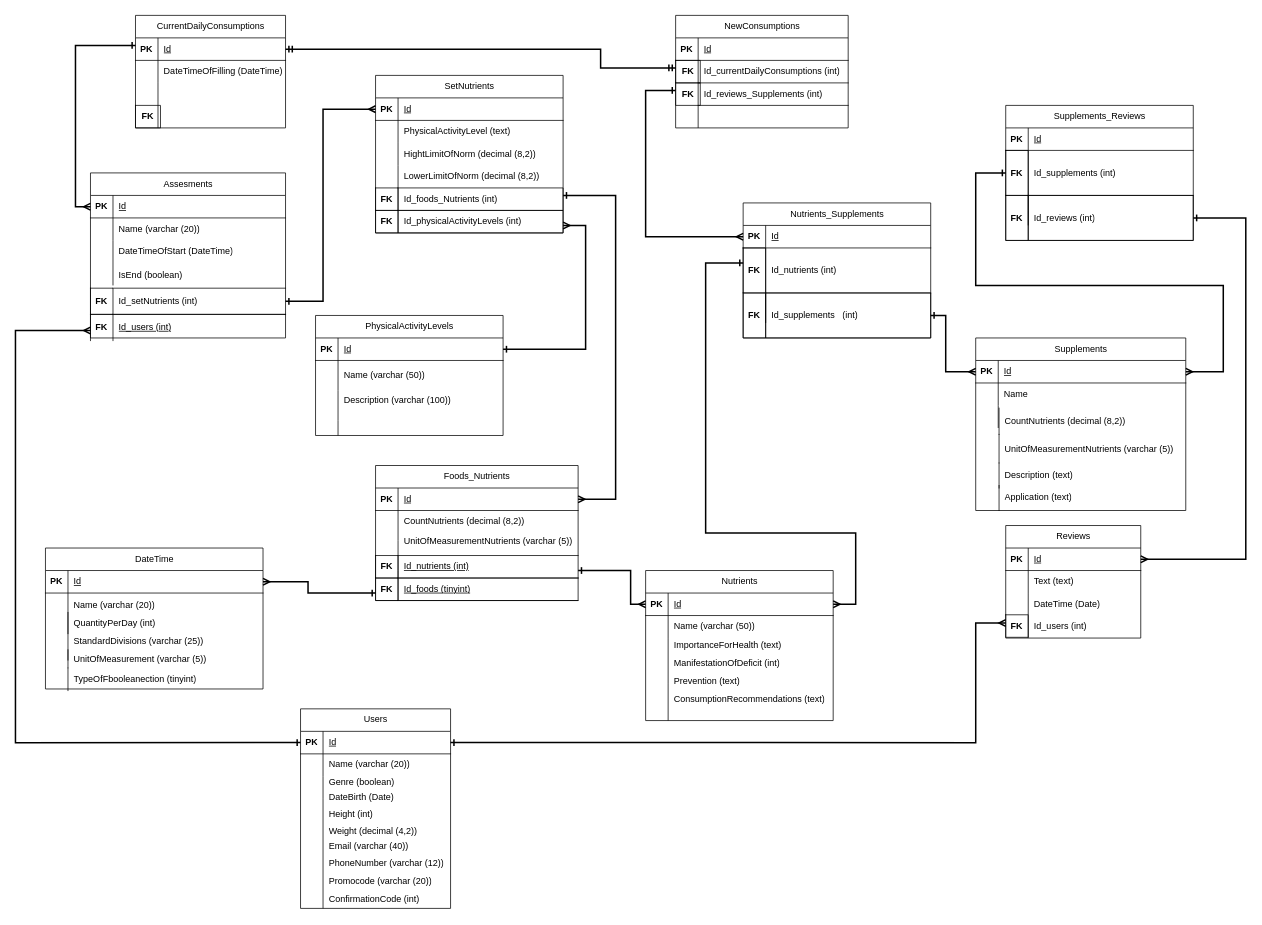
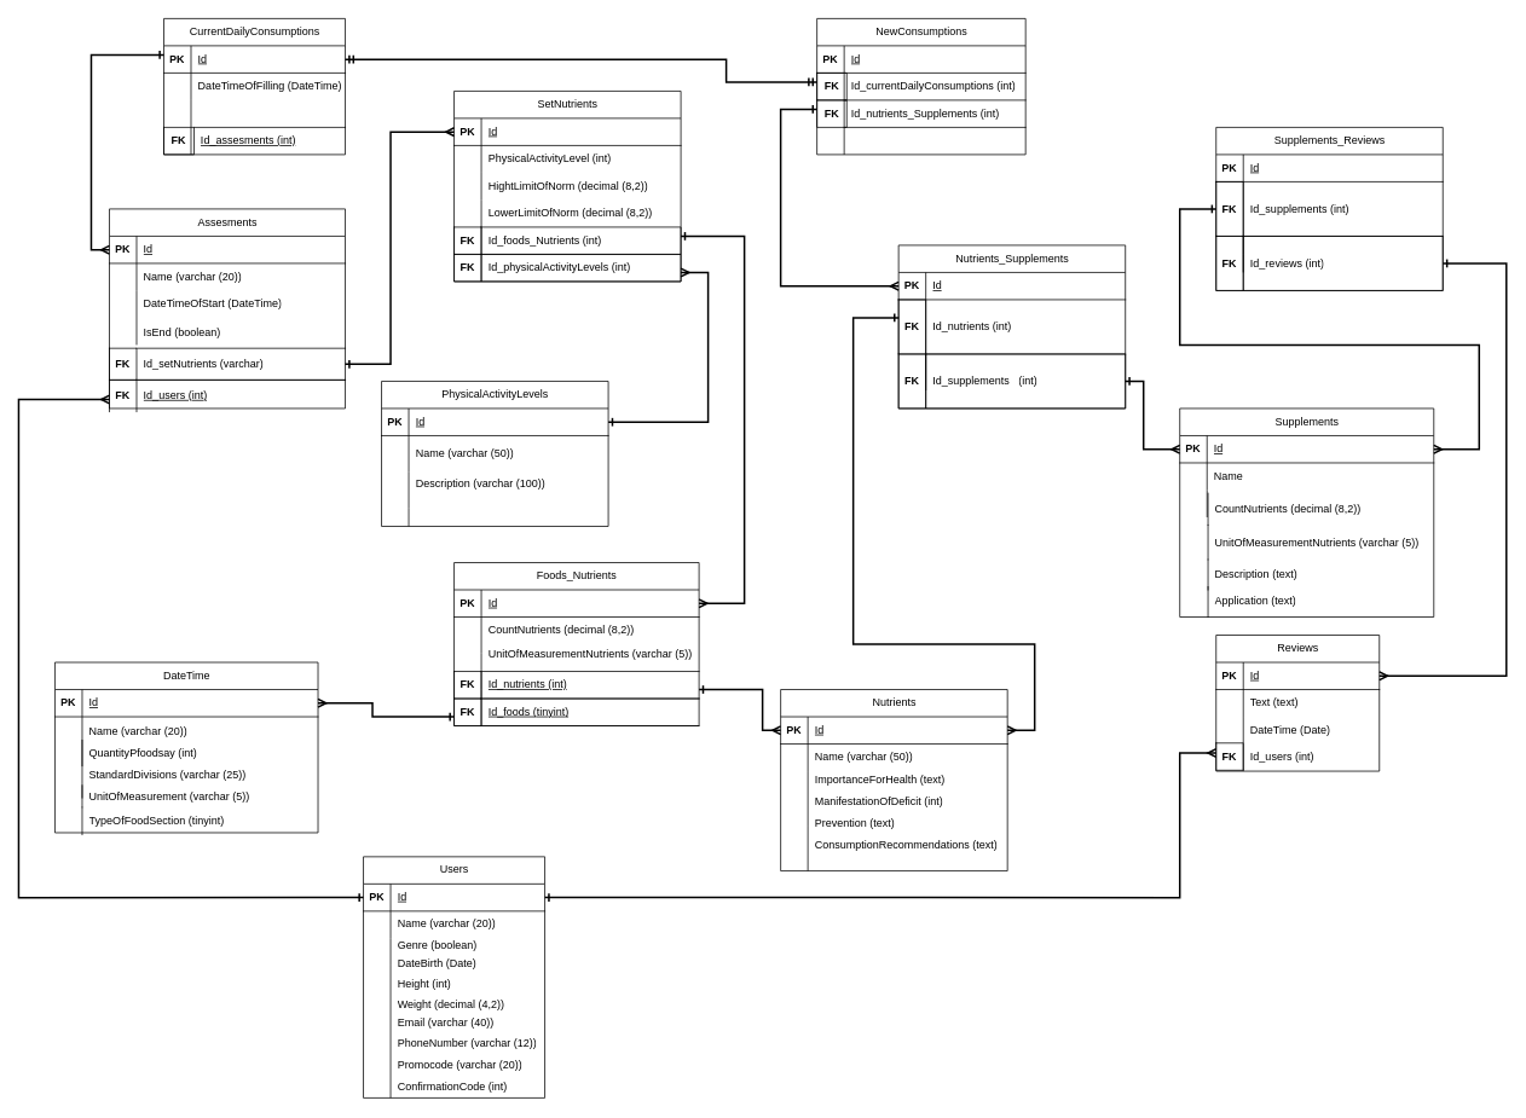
- <mxCell id="238" value="Id_reviews_Supplements (int)" style="shape=partialRectangle;connectable=0;fillColor=none;top=0;left=0;bottom=1;right=0;align=left;spacingLeft=6;overflow=hidden;whiteSpace=wrap;html=1;" parent="236" vertex="1"><mxGeometry x="30" width="200.0" height="30" as="geometry"><mxRectangle width="200.0" height="30" as="alternateBounds" /></mxGeometry></mxCell>
+ <mxCell id="238" value="Id_nutrients_Supplements (int)" style="shape=partialRectangle;connectable=0;fillColor=none;top=0;left=0;bottom=1;right=0;align=left;spacingLeft=6;overflow=hidden;whiteSpace=wrap;html=1;" parent="236" vertex="1"><mxGeometry x="30" width="200.0" height="30" as="geometry"><mxRectangle width="200.0" height="30" as="alternateBounds" /></mxGeometry></mxCell>
+ <mxCell id="106" value="&lt;span style=&quot;font-weight: 400;&quot;&gt;Id_assesments (int)&lt;/span&gt;" style="shape=partialRectangle;connectable=0;fillColor=none;top=1;left=0;bottom=0;right=0;align=left;spacingLeft=6;fontStyle=5;overflow=hidden;whiteSpace=wrap;html=1;" parent="104" vertex="1"><mxGeometry x="33.333" width="166.667" height="30" as="geometry"><mxRectangle width="230" height="30" as="alternateBounds" /></mxGeometry></mxCell>
- <mxCell id="173" value="PhysicalActivityLevel (text)" style="shape=partialRectangle;connectable=0;fillColor=none;top=0;left=0;bottom=0;right=0;align=left;spacingLeft=6;overflow=hidden;whiteSpace=wrap;html=1;" vertex="1" parent="171"><mxGeometry x="30" width="220" height="30" as="geometry"><mxRectangle width="220" height="30" as="alternateBounds" /></mxGeometry></mxCell>
+ <mxCell id="173" value="PhysicalActivityLevel (int)" style="shape=partialRectangle;connectable=0;fillColor=none;top=0;left=0;bottom=0;right=0;align=left;spacingLeft=6;overflow=hidden;whiteSpace=wrap;html=1;" vertex="1" parent="171"><mxGeometry x="30" width="220" height="30" as="geometry"><mxRectangle width="220" height="30" as="alternateBounds" /></mxGeometry></mxCell>
- <mxCell id="124" value="&lt;span style=&quot;font-weight: 400; text-align: center;&quot;&gt;Id_setNutrients (int)&lt;/span&gt;" style="shape=partialRectangle;connectable=1;fillColor=none;top=1;left=0;bottom=1;right=0;align=left;spacingLeft=6;fontStyle=1;overflow=hidden;whiteSpace=wrap;html=1;allowArrows=1;pointerEvents=1;deletable=1;cloneable=1;rotatable=1;resizable=1;movable=1;editable=1;locked=0;strokeColor=default;" parent="123" vertex="1"><mxGeometry x="30" width="230" height="34.921" as="geometry"><mxRectangle width="230" height="30" as="alternateBounds" /></mxGeometry></mxCell>
+ <mxCell id="124" value="&lt;span style=&quot;font-weight: 400; text-align: center;&quot;&gt;Id_setNutrients (varchar)&lt;/span&gt;" style="shape=partialRectangle;connectable=1;fillColor=none;top=1;left=0;bottom=1;right=0;align=left;spacingLeft=6;fontStyle=1;overflow=hidden;whiteSpace=wrap;html=1;allowArrows=1;pointerEvents=1;deletable=1;cloneable=1;rotatable=1;resizable=1;movable=1;editable=1;locked=0;strokeColor=default;" parent="123" vertex="1"><mxGeometry x="30" width="230" height="34.921" as="geometry"><mxRectangle width="230" height="30" as="alternateBounds" /></mxGeometry></mxCell>
- <mxCell id="55" value="&lt;span style=&quot;white-space-collapse: preserve;&quot; data-src-align=&quot;0:10&quot; class=&quot;aNeGP0gI0B9AV8JaHPyH&quot;&gt;QuantityP&lt;/span&gt;&lt;span style=&quot;white-space-collapse: preserve;&quot; data-src-align=&quot;11:7&quot; class=&quot;aNeGP0gI0B9AV8JaHPyH&quot;&gt;erD&lt;/span&gt;&lt;span style=&quot;white-space-collapse: preserve;&quot; data-src-align=&quot;19:4&quot; class=&quot;aNeGP0gI0B9AV8JaHPyH&quot;&gt;ay (int)&lt;/span&gt;" style="shape=partialRectangle;connectable=0;fillColor=none;top=0;left=1;bottom=0;right=0;align=left;spacingLeft=6;overflow=hidden;whiteSpace=wrap;html=1;" parent="45" vertex="1"><mxGeometry x="30" y="85.904" width="240" height="28.193" as="geometry"><mxRectangle width="230" height="30" as="alternateBounds" /></mxGeometry></mxCell>
+ <mxCell id="55" value="&lt;span style=&quot;white-space-collapse: preserve;&quot; data-src-align=&quot;0:10&quot; class=&quot;aNeGP0gI0B9AV8JaHPyH&quot;&gt;QuantityP&lt;/span&gt;&lt;span style=&quot;white-space-collapse: preserve;&quot; data-src-align=&quot;11:7&quot; class=&quot;aNeGP0gI0B9AV8JaHPyH&quot;&gt;foods&lt;/span&gt;&lt;span style=&quot;white-space-collapse: preserve;&quot; data-src-align=&quot;19:4&quot; class=&quot;aNeGP0gI0B9AV8JaHPyH&quot;&gt;ay (int)&lt;/span&gt;" style="shape=partialRectangle;connectable=0;fillColor=none;top=0;left=1;bottom=0;right=0;align=left;spacingLeft=6;overflow=hidden;whiteSpace=wrap;html=1;" parent="45" vertex="1"><mxGeometry x="30" y="85.904" width="240" height="28.193" as="geometry"><mxRectangle width="230" height="30" as="alternateBounds" /></mxGeometry></mxCell>
- <mxCell id="54" value="&lt;span style=&quot;white-space-collapse: preserve;&quot; data-src-align=&quot;0:3&quot; class=&quot;aNeGP0gI0B9AV8JaHPyH&quot;&gt;TypeO&lt;/span&gt;&lt;span style=&quot;white-space-collapse: preserve;&quot;&gt;fF&lt;/span&gt;&lt;span style=&quot;white-space-collapse: preserve;&quot; data-src-align=&quot;12:3&quot; class=&quot;aNeGP0gI0B9AV8JaHPyH&quot;&gt;boolean&lt;/span&gt;&lt;span style=&quot;white-space-collapse: preserve;&quot; data-src-align=&quot;4:7&quot; class=&quot;aNeGP0gI0B9AV8JaHPyH&quot;&gt;ection &lt;/span&gt;&lt;span style=&quot;white-space-collapse: preserve;&quot;&gt;(tinyint)&lt;/span&gt;" style="shape=partialRectangle;connectable=0;fillColor=none;top=0;left=1;bottom=0;right=0;align=left;spacingLeft=6;overflow=hidden;whiteSpace=wrap;html=1;" parent="45" vertex="1"><mxGeometry x="30" y="160" width="260" height="30" as="geometry"><mxRectangle width="230" height="30" as="alternateBounds" /></mxGeometry></mxCell>
+ <mxCell id="54" value="&lt;span style=&quot;white-space-collapse: preserve;&quot; data-src-align=&quot;0:3&quot; class=&quot;aNeGP0gI0B9AV8JaHPyH&quot;&gt;TypeO&lt;/span&gt;&lt;span style=&quot;white-space-collapse: preserve;&quot;&gt;fF&lt;/span&gt;&lt;span style=&quot;white-space-collapse: preserve;&quot; data-src-align=&quot;12:3&quot; class=&quot;aNeGP0gI0B9AV8JaHPyH&quot;&gt;oodS&lt;/span&gt;&lt;span style=&quot;white-space-collapse: preserve;&quot; data-src-align=&quot;4:7&quot; class=&quot;aNeGP0gI0B9AV8JaHPyH&quot;&gt;ection &lt;/span&gt;&lt;span style=&quot;white-space-collapse: preserve;&quot;&gt;(tinyint)&lt;/span&gt;" style="shape=partialRectangle;connectable=0;fillColor=none;top=0;left=1;bottom=0;right=0;align=left;spacingLeft=6;overflow=hidden;whiteSpace=wrap;html=1;" parent="45" vertex="1"><mxGeometry x="30" y="160" width="260" height="30" as="geometry"><mxRectangle width="230" height="30" as="alternateBounds" /></mxGeometry></mxCell>
